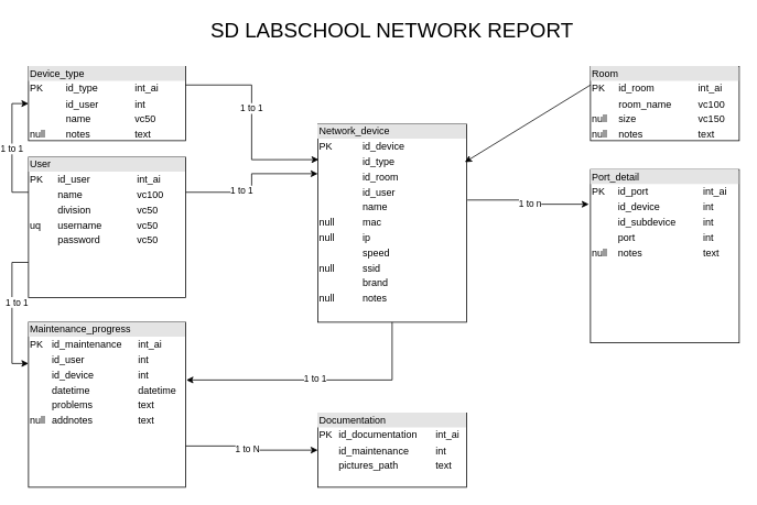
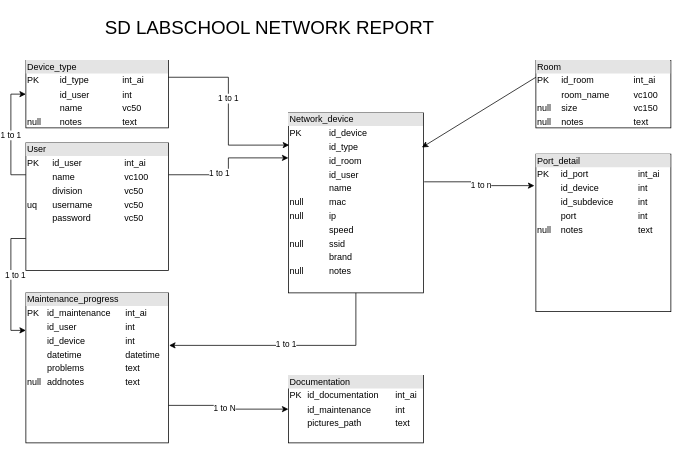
- <mxCell id="9" value="&lt;font style=&quot;font-size: 25px;&quot;&gt;SD LABSCHOOL NETWORK REPORT&lt;/font&gt;" style="text;html=1;align=center;verticalAlign=middle;whiteSpace=wrap;rounded=0;" parent="1" vertex="1"><mxGeometry x="230" y="20" width="460" height="30" as="geometry" /></mxCell>
+ <mxCell id="9" value="&lt;font style=&quot;font-size: 25px;&quot;&gt;SD LABSCHOOL NETWORK REPORT&lt;/font&gt;" style="text;html=1;align=center;verticalAlign=middle;whiteSpace=wrap;rounded=0;" parent="1" vertex="1"><mxGeometry x="115" y="20" width="460" height="30" as="geometry" /></mxCell>
